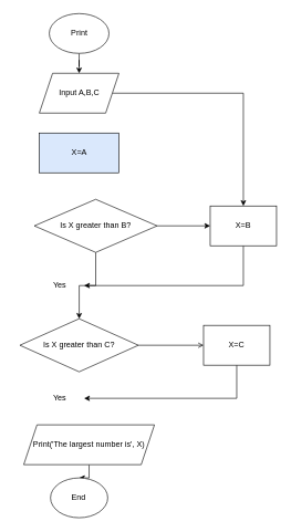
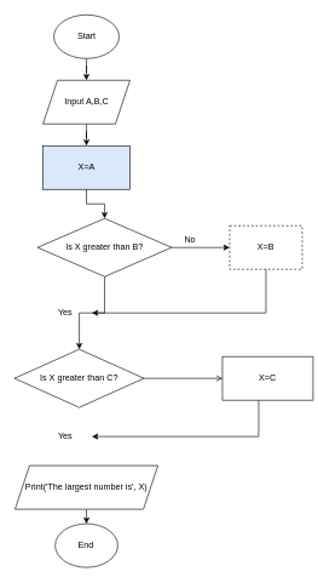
- <mxCell id="3" value="Print" style="ellipse;whiteSpace=wrap;html=1;" vertex="1" parent="1"><mxGeometry x="73.5" y="20" width="90" height="60" as="geometry" /></mxCell>
+ <mxCell id="3" value="Start" style="ellipse;whiteSpace=wrap;html=1;" vertex="1" parent="1"><mxGeometry x="73.5" y="20" width="90" height="60" as="geometry" /></mxCell>
- <mxCell id="4" value="" style="edgeStyle=orthogonalEdgeStyle;rounded=0;orthogonalLoop=1;jettySize=auto;html=1;" edge="1" parent="1" source="5" target="12"><mxGeometry relative="1" as="geometry" /></mxCell>
+ <mxCell id="4" value="" style="edgeStyle=orthogonalEdgeStyle;rounded=0;orthogonalLoop=1;jettySize=auto;html=1;" edge="1" parent="1" source="5" target="10"><mxGeometry relative="1" as="geometry" /></mxCell>
+ <mxCell id="9" value="" style="edgeStyle=orthogonalEdgeStyle;rounded=0;orthogonalLoop=1;jettySize=auto;html=1;" edge="1" parent="1" source="10" target="8"><mxGeometry relative="1" as="geometry" /></mxCell>
+ <mxCell id="13" value="No" style="text;html=1;resizable=0;autosize=1;align=center;verticalAlign=middle;points=[];fillColor=none;strokeColor=none;rounded=0;" vertex="1" parent="1"><mxGeometry x="246" y="320" width="30" height="20" as="geometry" /></mxCell>
- <mxCell id="12" value="X=B" style="whiteSpace=wrap;html=1;" vertex="1" parent="1"><mxGeometry x="316" y="310" width="100" height="60" as="geometry" /></mxCell>
+ <mxCell id="12" value="X=B" style="whiteSpace=wrap;html=1;dashed=1;" vertex="1" parent="1"><mxGeometry x="316" y="310" width="100" height="60" as="geometry" /></mxCell>
- <mxCell id="16" value="Is X greater than C?" style="rhombus;whiteSpace=wrap;html=1;" vertex="1" parent="1"><mxGeometry x="29.25" y="480" width="178.5" height="80" as="geometry" /></mxCell>
+ <mxCell id="16" value="Is X greater than C?" style="rhombus;whiteSpace=wrap;html=1;" vertex="1" parent="1"><mxGeometry x="19.25" y="480" width="178.5" height="80" as="geometry" /></mxCell>
- <mxCell id="22" value="X=C" style="whiteSpace=wrap;html=1;" vertex="1" parent="1"><mxGeometry x="306" y="490" width="100" height="60" as="geometry" /></mxCell>
+ <mxCell id="22" value="X=C" style="whiteSpace=wrap;html=1;" vertex="1" parent="1"><mxGeometry x="306" y="490" width="125" height="60" as="geometry" /></mxCell>
- <mxCell id="18" value="&lt;span&gt;Print('The largest number is', X)&lt;/span&gt;" style="shape=parallelogram;perimeter=parallelogramPerimeter;whiteSpace=wrap;html=1;fixedSize=1;" vertex="1" parent="1"><mxGeometry x="35" y="640" width="197" height="60" as="geometry" /></mxCell>
+ <mxCell id="18" value="&lt;span&gt;Print('The largest number is', X)&lt;/span&gt;" style="shape=parallelogram;perimeter=parallelogramPerimeter;whiteSpace=wrap;html=1;fixedSize=1;" vertex="1" parent="1"><mxGeometry x="20" y="640" width="197" height="60" as="geometry" /></mxCell>
